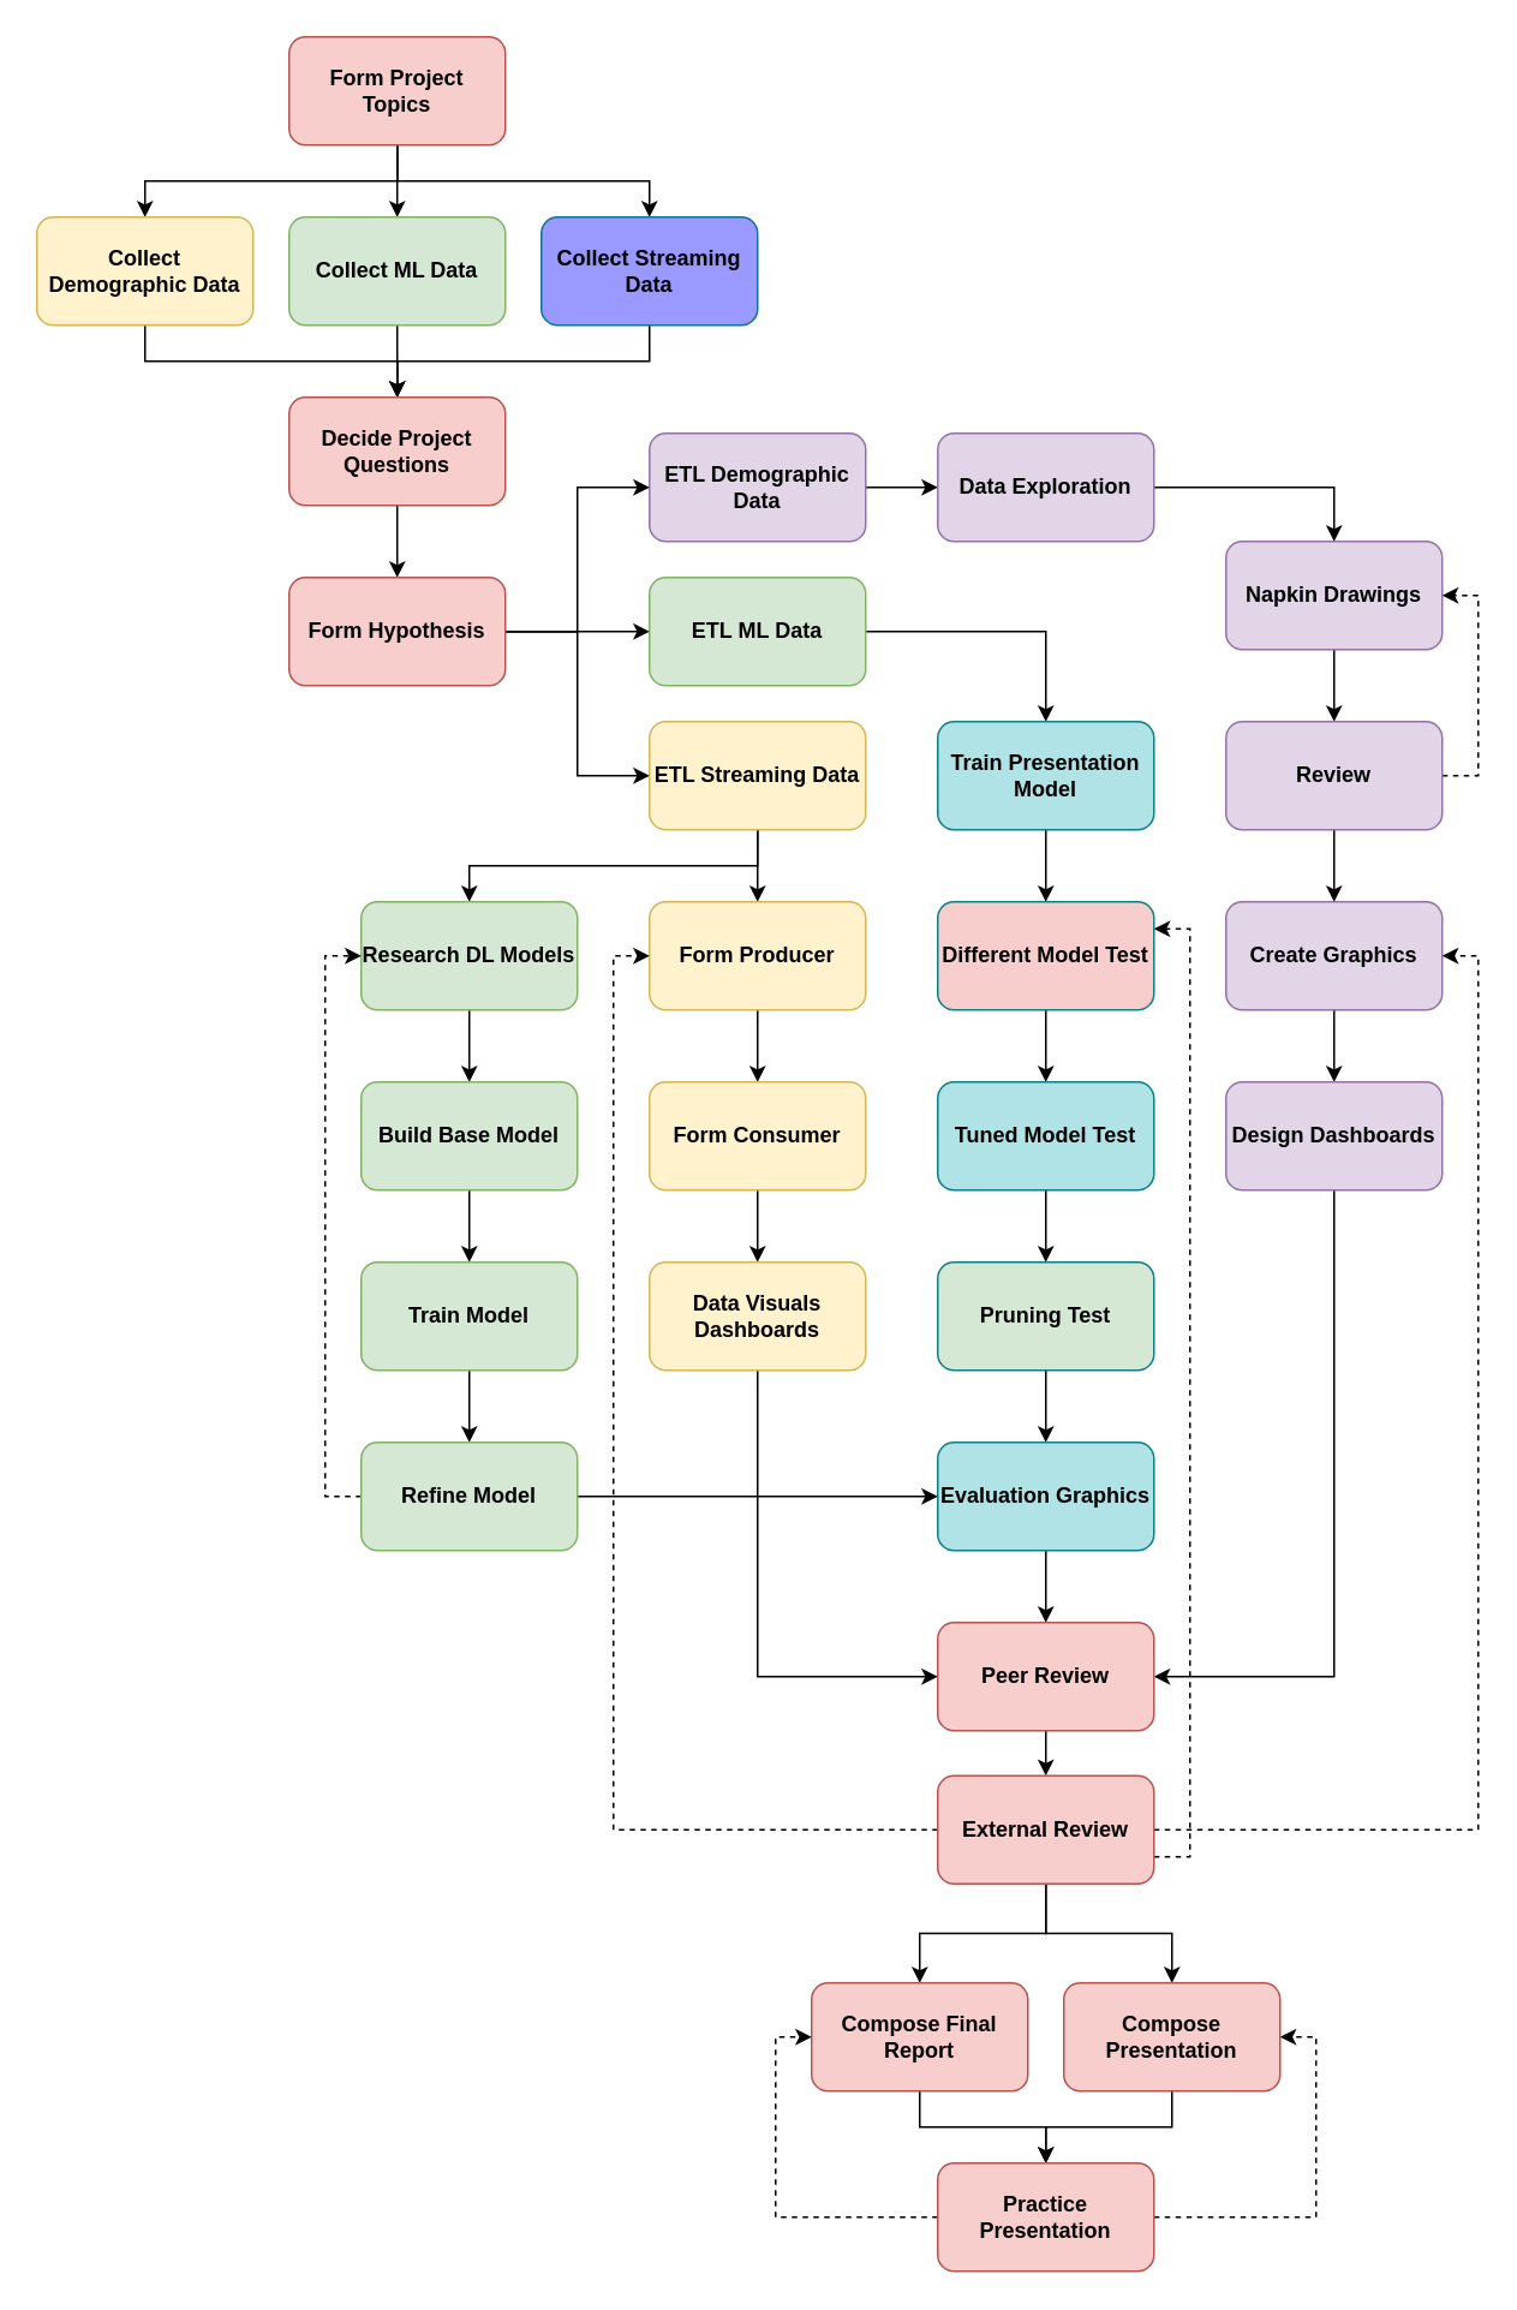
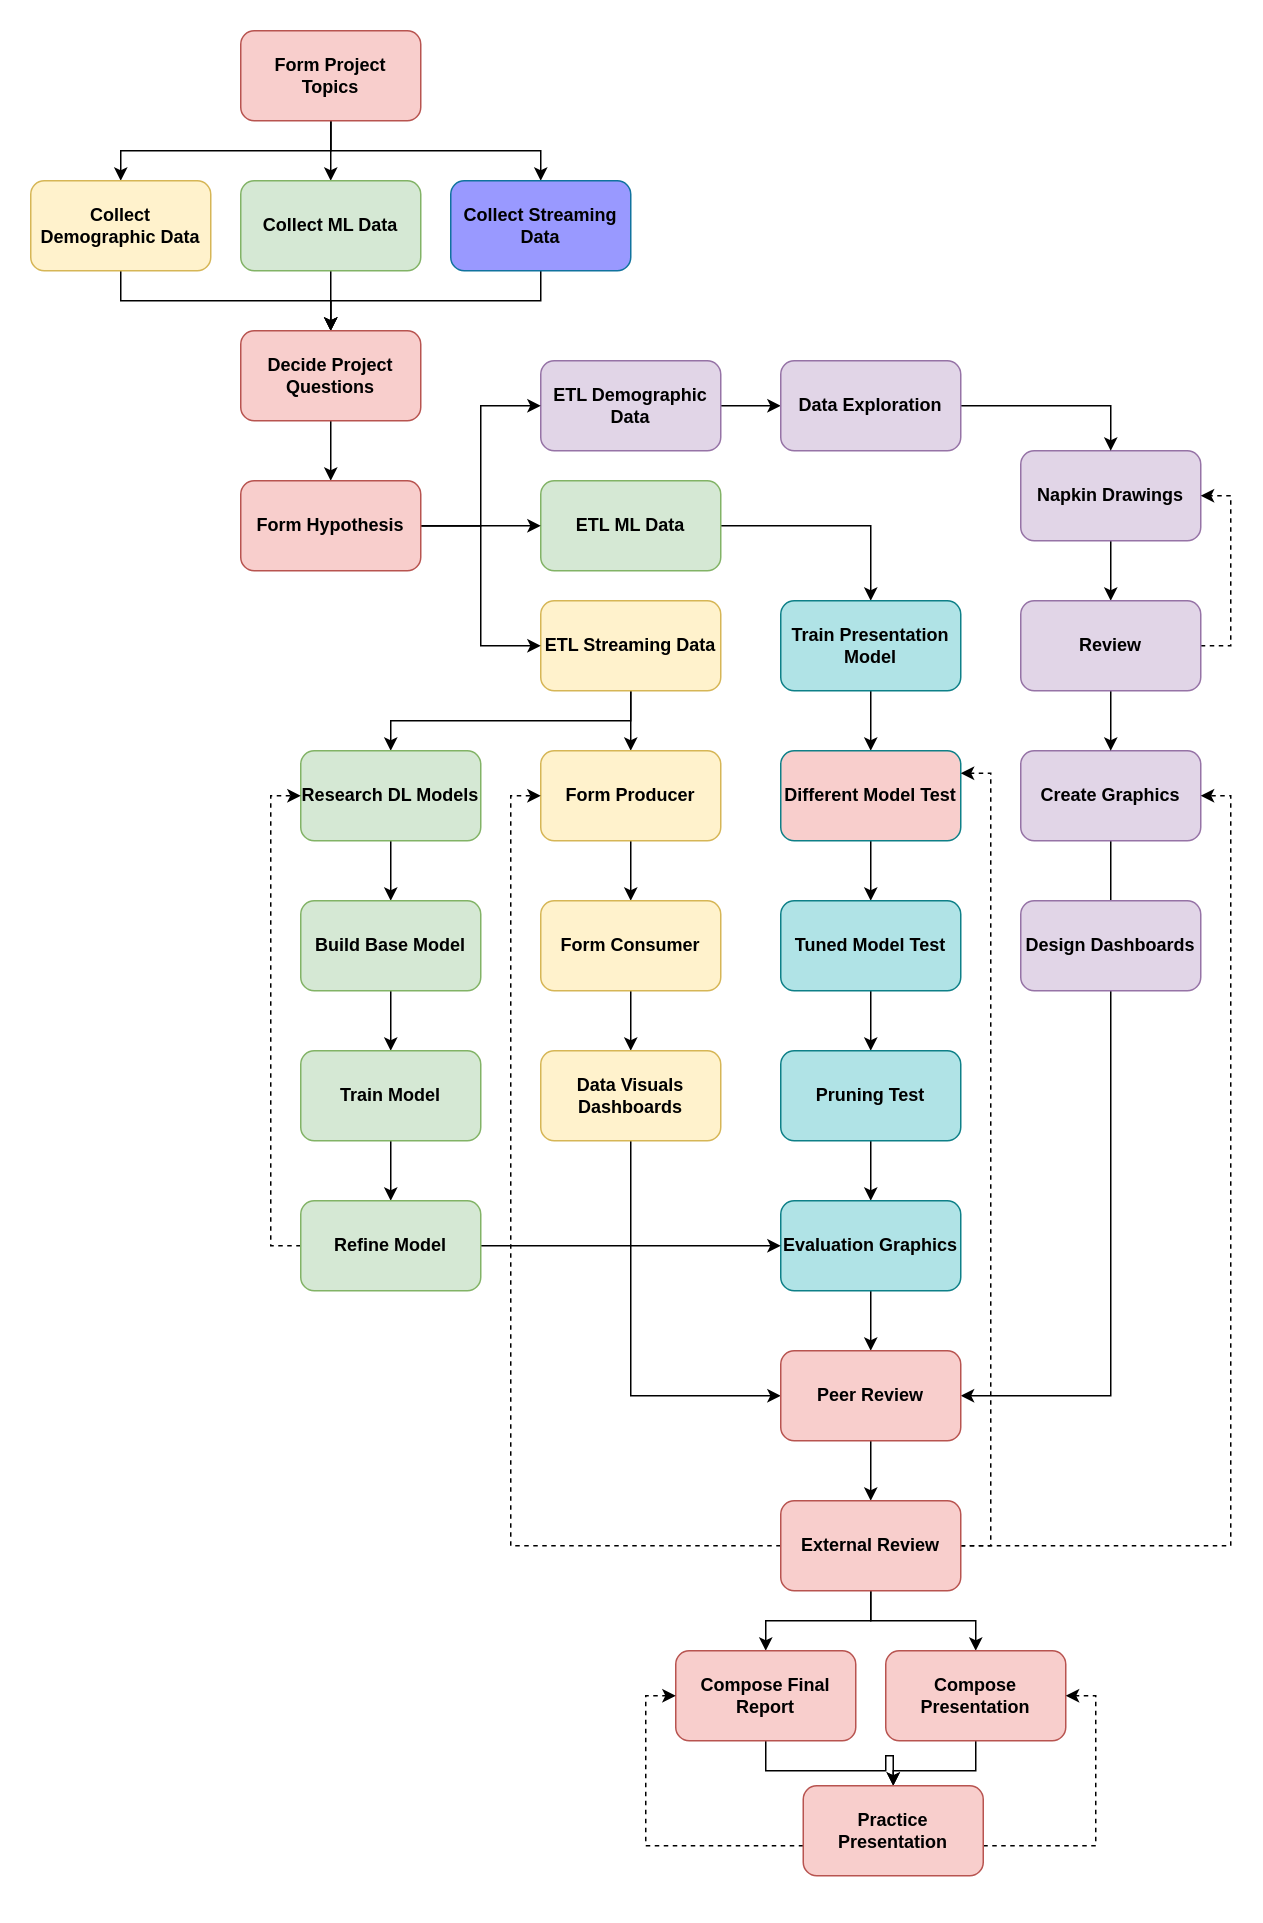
- <mxCell id="35" style="edgeStyle=orthogonalEdgeStyle;rounded=0;orthogonalLoop=1;jettySize=auto;html=1;" edge="1" parent="1" source="36" target="38"><mxGeometry relative="1" as="geometry" /></mxCell>
+ <mxCell id="35" style="edgeStyle=orthogonalEdgeStyle;rounded=0;orthogonalLoop=1;jettySize=auto;html=1;endArrow=none;" edge="1" parent="1" source="36" target="38"><mxGeometry relative="1" as="geometry" /></mxCell>
- <mxCell id="32" value="&lt;b&gt;Pruning Test&lt;/b&gt;" style="rounded=1;whiteSpace=wrap;html=1;fillColor=#d5e8d4;strokeColor=#0e8088;" vertex="1" parent="1"><mxGeometry x="520" y="700" width="120" height="60" as="geometry" /></mxCell>
+ <mxCell id="32" value="&lt;b&gt;Pruning Test&lt;/b&gt;" style="rounded=1;whiteSpace=wrap;html=1;fillColor=#b0e3e6;strokeColor=#0e8088;" vertex="1" parent="1"><mxGeometry x="520" y="700" width="120" height="60" as="geometry" /></mxCell>
- <mxCell id="50" value="&lt;b&gt;External Review&lt;/b&gt;" style="rounded=1;whiteSpace=wrap;html=1;fillColor=#f8cecc;strokeColor=#b85450;" vertex="1" parent="1"><mxGeometry x="520" y="985" width="120" height="60" as="geometry" /></mxCell>
+ <mxCell id="50" value="&lt;b&gt;External Review&lt;/b&gt;" style="rounded=1;whiteSpace=wrap;html=1;fillColor=#f8cecc;strokeColor=#b85450;" vertex="1" parent="1"><mxGeometry x="520" y="1000" width="120" height="60" as="geometry" /></mxCell>
- <mxCell id="61" value="&lt;b&gt;Practice Presentation&lt;/b&gt;" style="rounded=1;whiteSpace=wrap;html=1;fillColor=#f8cecc;strokeColor=#b85450;" vertex="1" parent="1"><mxGeometry x="520" y="1200" width="120" height="60" as="geometry" /></mxCell>
+ <mxCell id="61" value="&lt;b&gt;Practice Presentation&lt;/b&gt;" style="rounded=1;whiteSpace=wrap;html=1;fillColor=#f8cecc;strokeColor=#b85450;" vertex="1" parent="1"><mxGeometry x="535" y="1190" width="120" height="60" as="geometry" /></mxCell>
